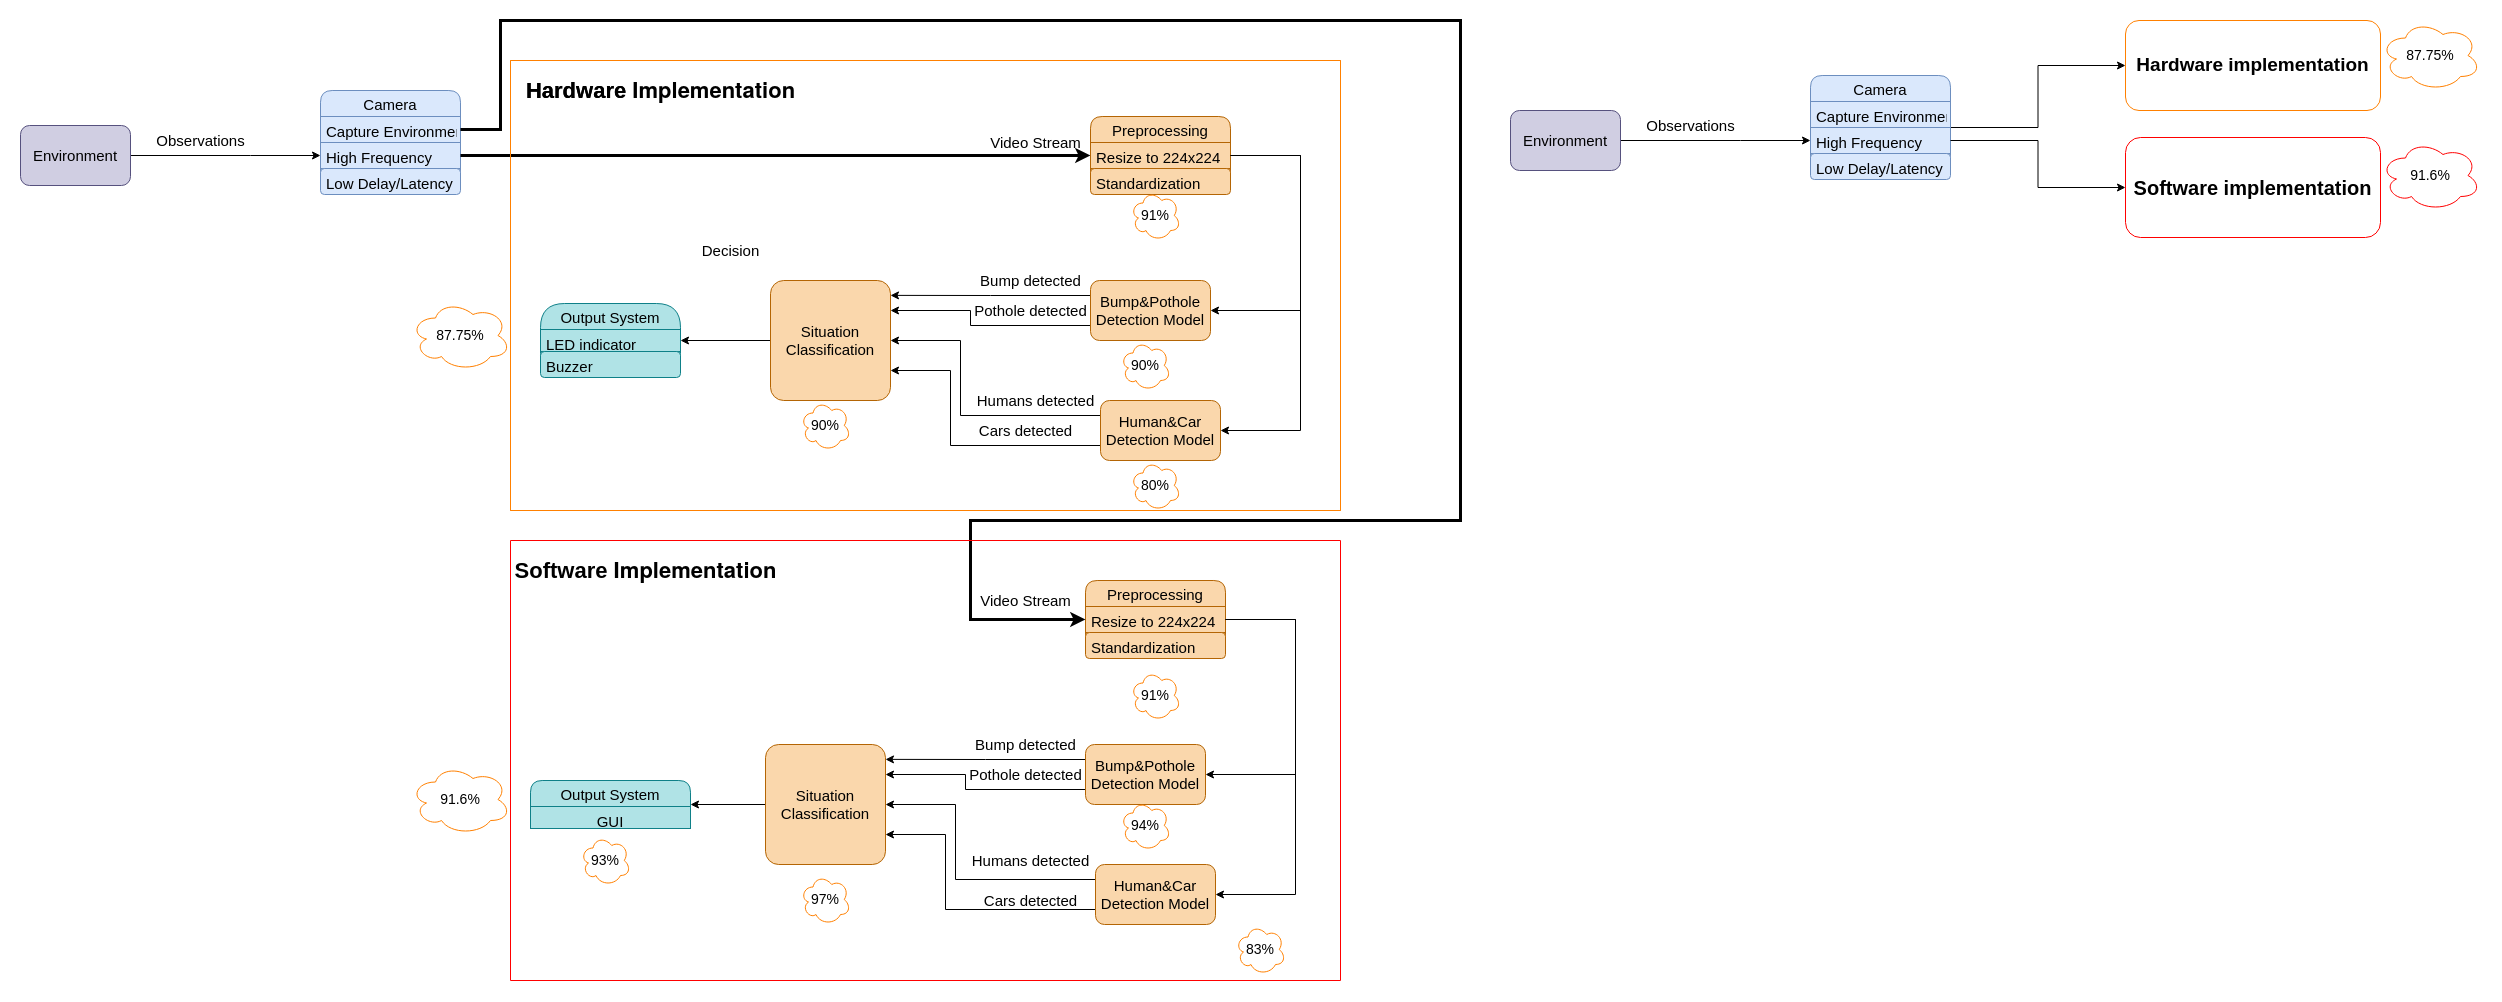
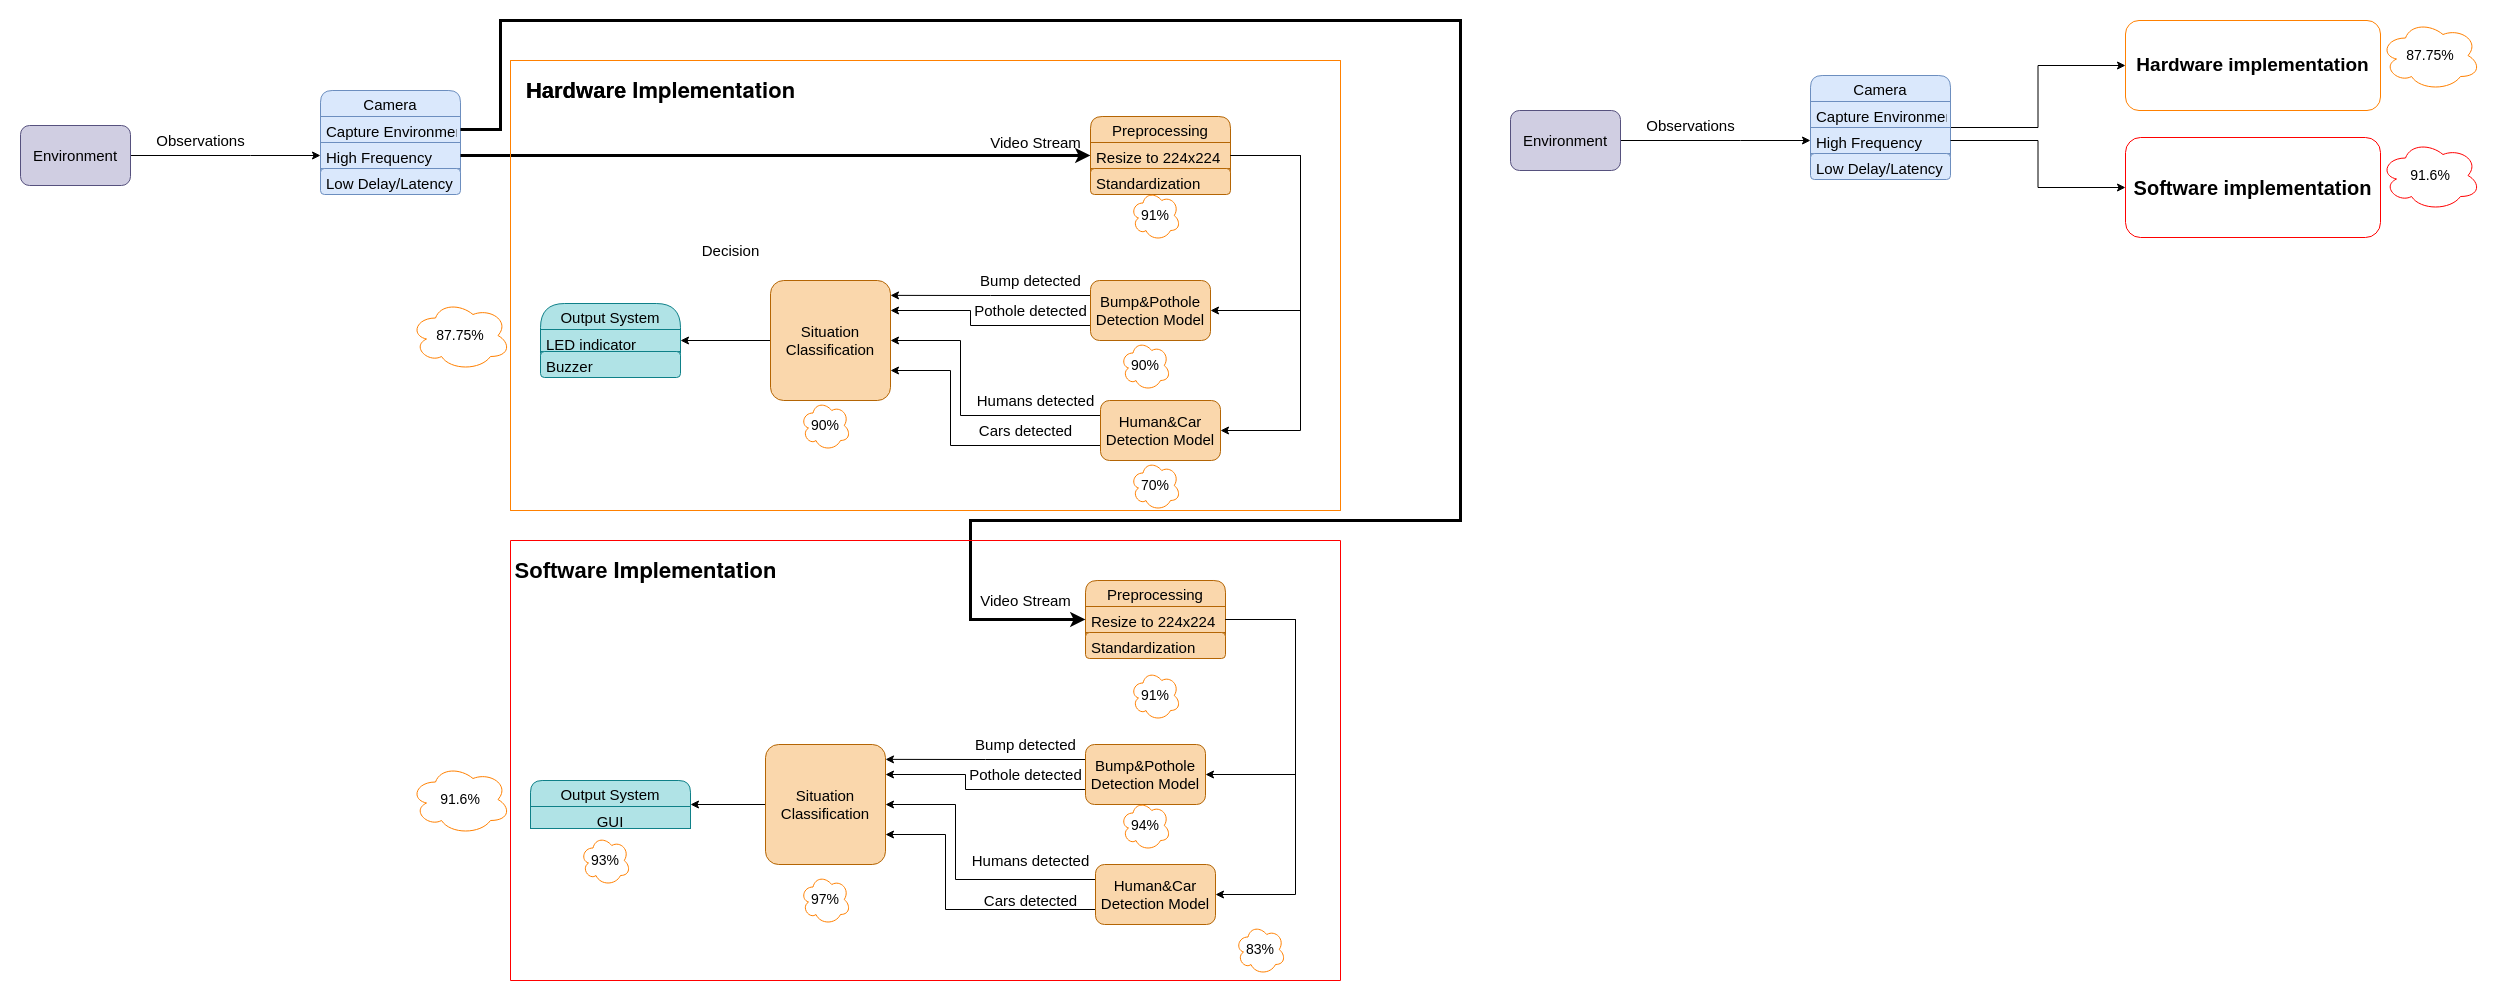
- <mxCell id="64" value="80%" style="ellipse;shape=cloud;whiteSpace=wrap;html=1;fontSize=14;strokeColor=#FF8000;fillColor=none;align=center;" vertex="1" parent="58"><mxGeometry x="620" y="400" width="50" height="50" as="geometry" /></mxCell>
+ <mxCell id="64" value="70%" style="ellipse;shape=cloud;whiteSpace=wrap;html=1;fontSize=14;strokeColor=#FF8000;fillColor=none;align=center;" vertex="1" parent="58"><mxGeometry x="620" y="400" width="50" height="50" as="geometry" /></mxCell>
